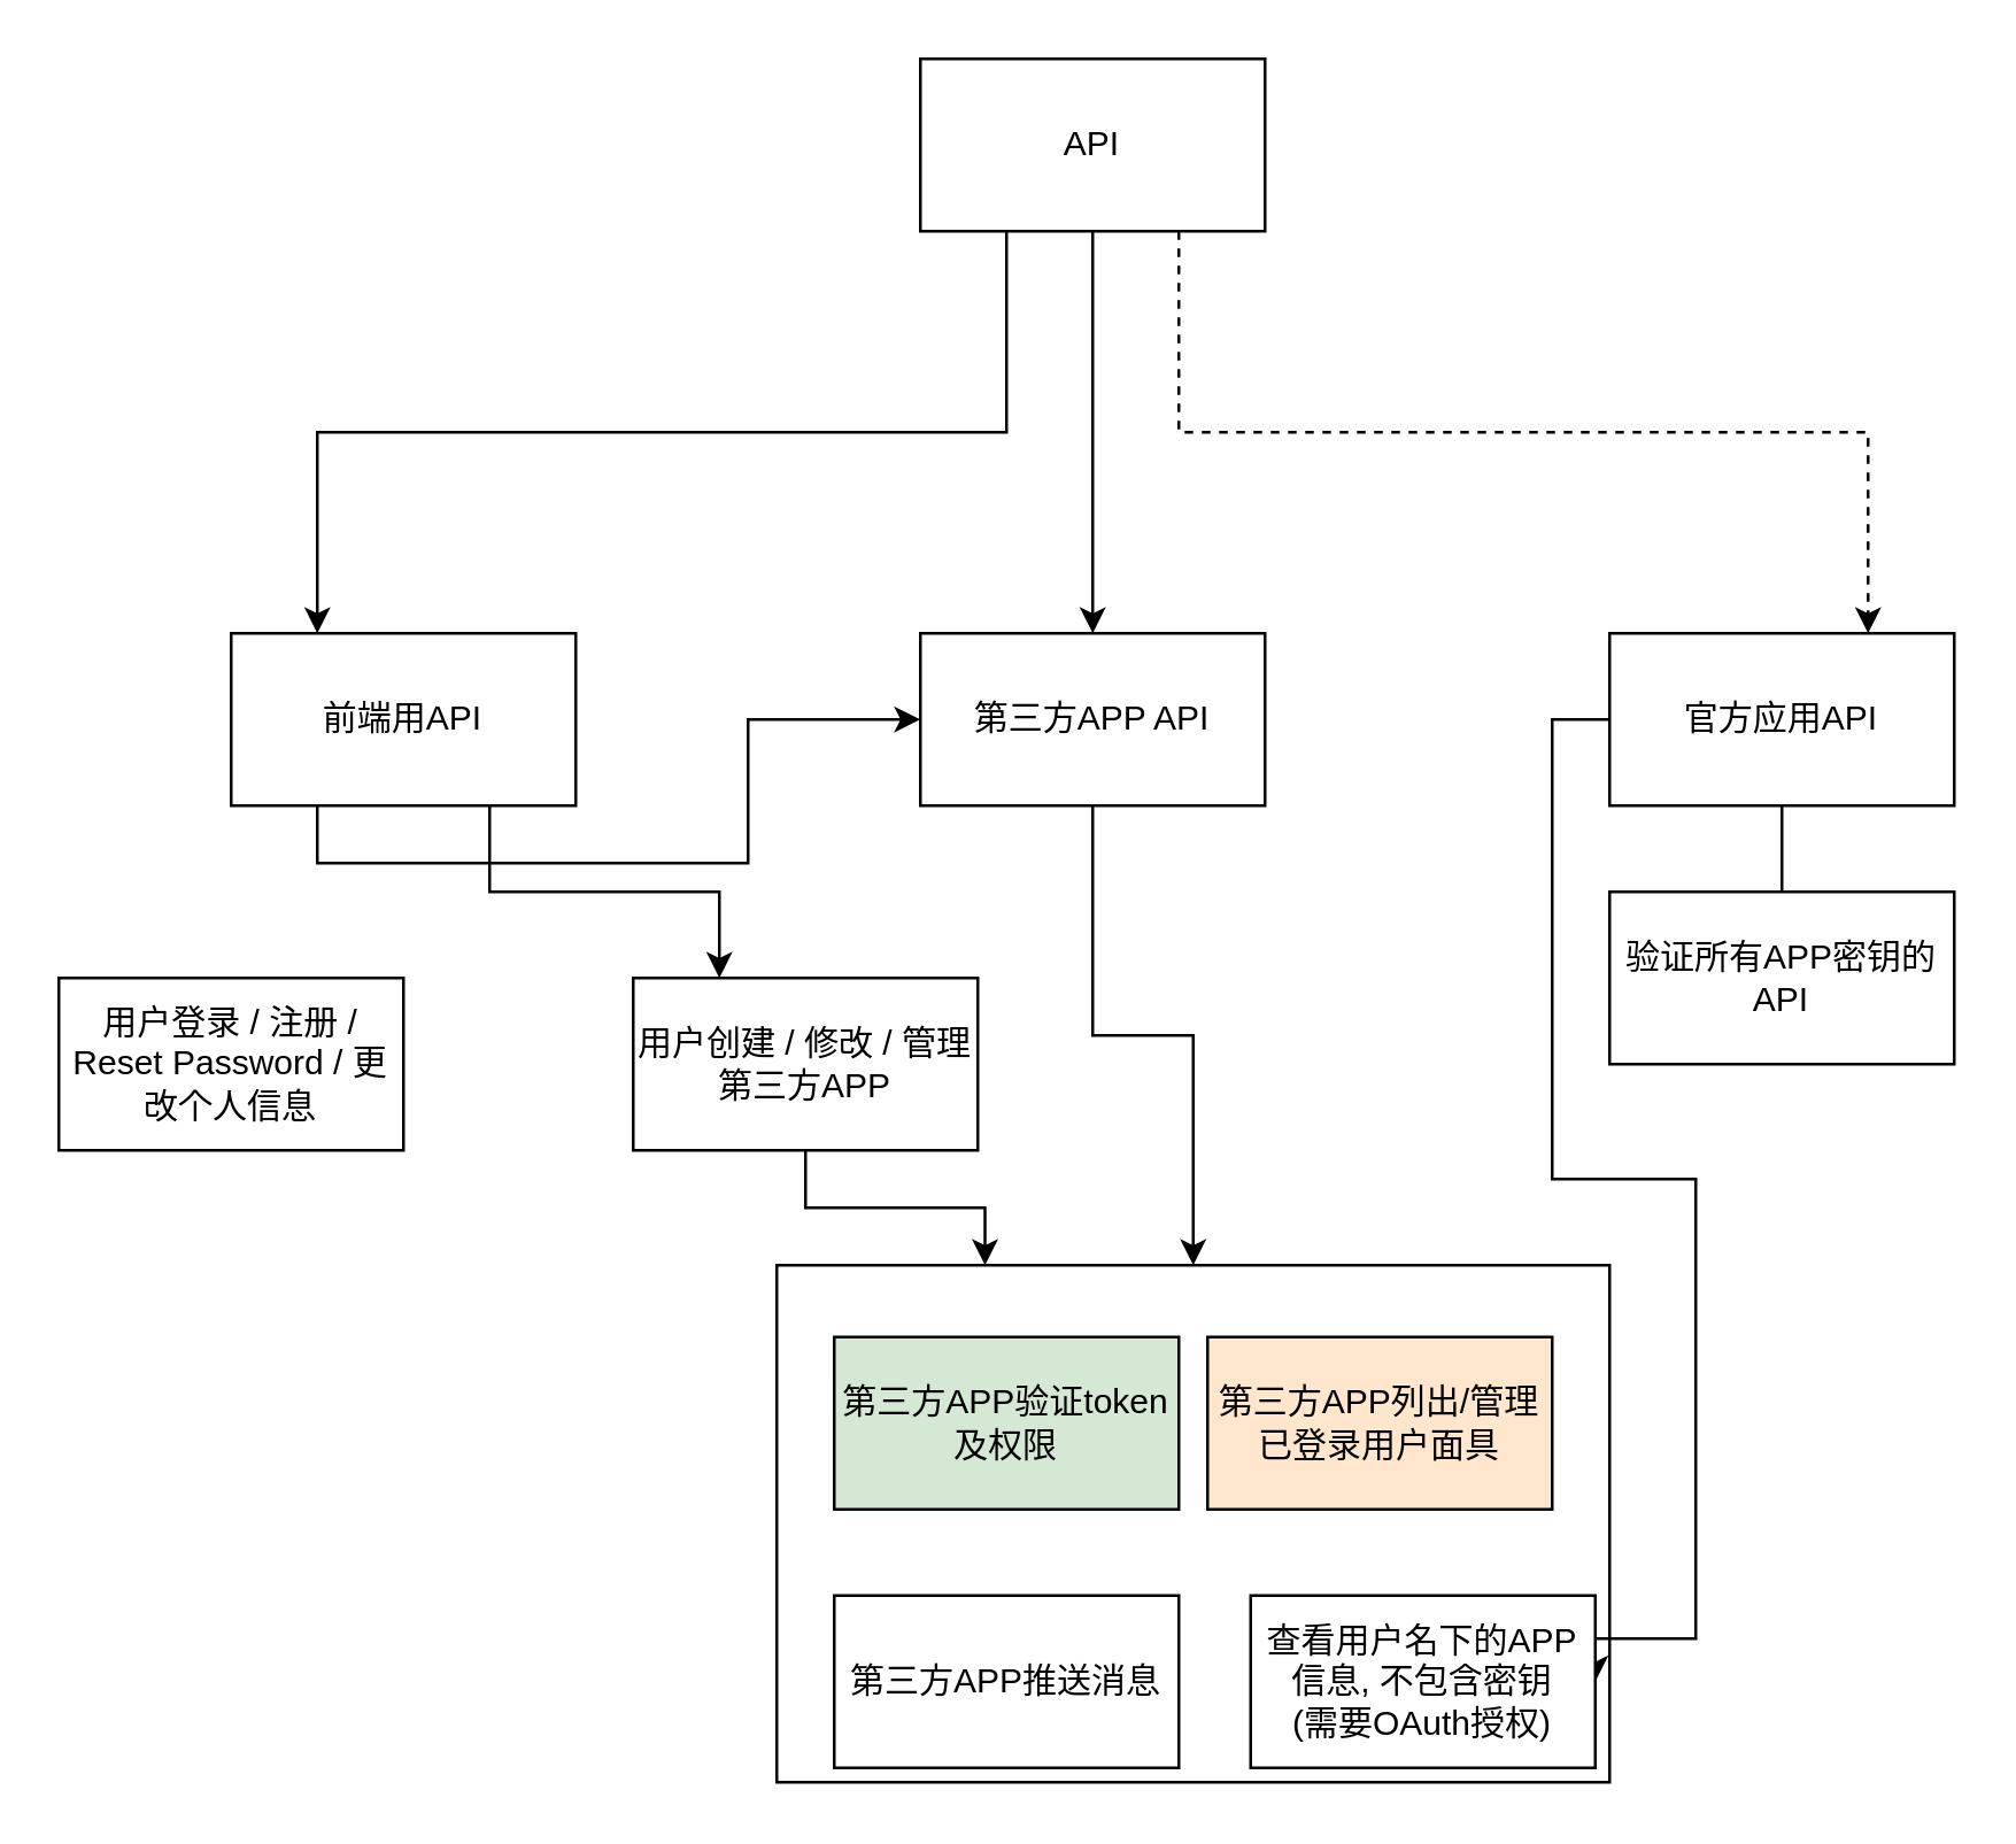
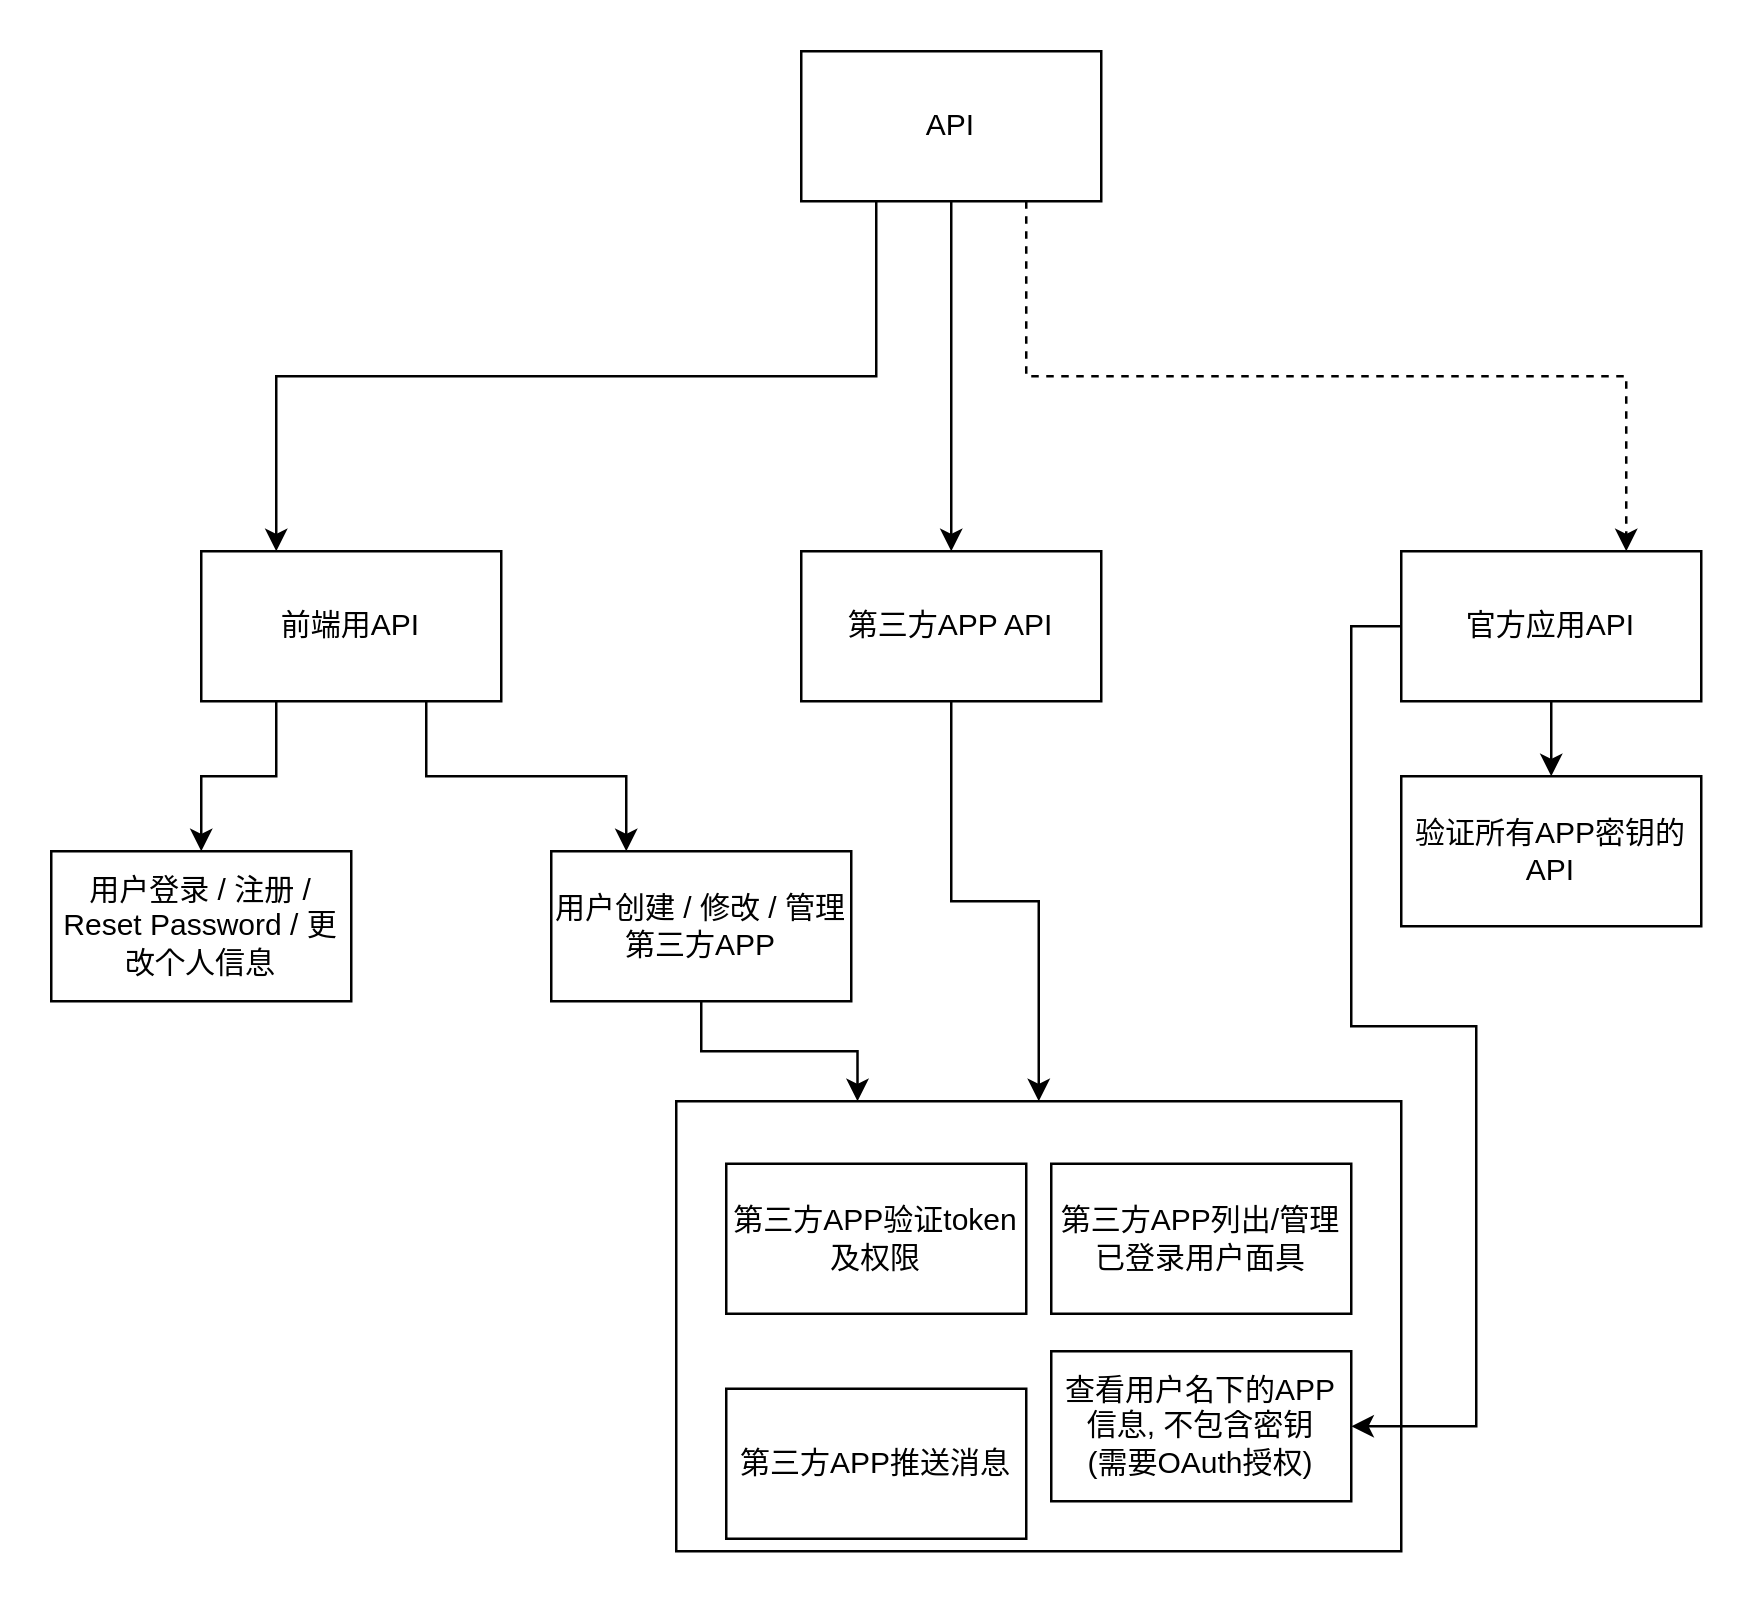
- <mxCell id="10" style="edgeStyle=orthogonalEdgeStyle;rounded=0;orthogonalLoop=1;jettySize=auto;html=1;exitX=0.25;exitY=1;exitDx=0;exitDy=0;" edge="1" parent="1" source="12" target="14"><mxGeometry relative="1" as="geometry" /></mxCell>
+ <mxCell id="10" style="edgeStyle=orthogonalEdgeStyle;rounded=0;orthogonalLoop=1;jettySize=auto;html=1;exitX=0.25;exitY=1;exitDx=0;exitDy=0;entryX=0.5;entryY=0;entryDx=0;entryDy=0;" edge="1" parent="1" source="12" target="18"><mxGeometry relative="1" as="geometry" /></mxCell>
- <mxCell id="15" style="edgeStyle=orthogonalEdgeStyle;rounded=0;orthogonalLoop=1;jettySize=auto;html=1;exitX=0.5;exitY=1;exitDx=0;exitDy=0;endArrow=none;" edge="1" parent="1" source="17" target="21"><mxGeometry relative="1" as="geometry" /></mxCell>
+ <mxCell id="15" style="edgeStyle=orthogonalEdgeStyle;rounded=0;orthogonalLoop=1;jettySize=auto;html=1;exitX=0.5;exitY=1;exitDx=0;exitDy=0;" edge="1" parent="1" source="17" target="21"><mxGeometry relative="1" as="geometry" /></mxCell>
- <mxCell id="3" value="第三方APP验证token及权限" style="rounded=0;whiteSpace=wrap;html=1;fillColor=#d5e8d4;" vertex="1" parent="1"><mxGeometry x="290" y="465" width="120" height="60" as="geometry" /></mxCell>
+ <mxCell id="3" value="第三方APP验证token及权限" style="rounded=0;whiteSpace=wrap;html=1;" vertex="1" parent="1"><mxGeometry x="290" y="465" width="120" height="60" as="geometry" /></mxCell>
- <mxCell id="4" value="第三方APP列出/管理已登录用户面具" style="rounded=0;whiteSpace=wrap;html=1;fillColor=#ffe6cc;" vertex="1" parent="1"><mxGeometry x="420" y="465" width="120" height="60" as="geometry" /></mxCell>
+ <mxCell id="4" value="第三方APP列出/管理已登录用户面具" style="rounded=0;whiteSpace=wrap;html=1;" vertex="1" parent="1"><mxGeometry x="420" y="465" width="120" height="60" as="geometry" /></mxCell>
- <mxCell id="22" value="&lt;div&gt;查看用户名下的APP信息, 不包含密钥&lt;br&gt;&lt;/div&gt;(需要OAuth授权)" style="rounded=0;whiteSpace=wrap;html=1;" vertex="1" parent="1"><mxGeometry x="435" y="555" width="120" height="60" as="geometry" /></mxCell>
+ <mxCell id="22" value="&lt;div&gt;查看用户名下的APP信息, 不包含密钥&lt;br&gt;&lt;/div&gt;(需要OAuth授权)" style="rounded=0;whiteSpace=wrap;html=1;" vertex="1" parent="1"><mxGeometry x="420" y="540" width="120" height="60" as="geometry" /></mxCell>
